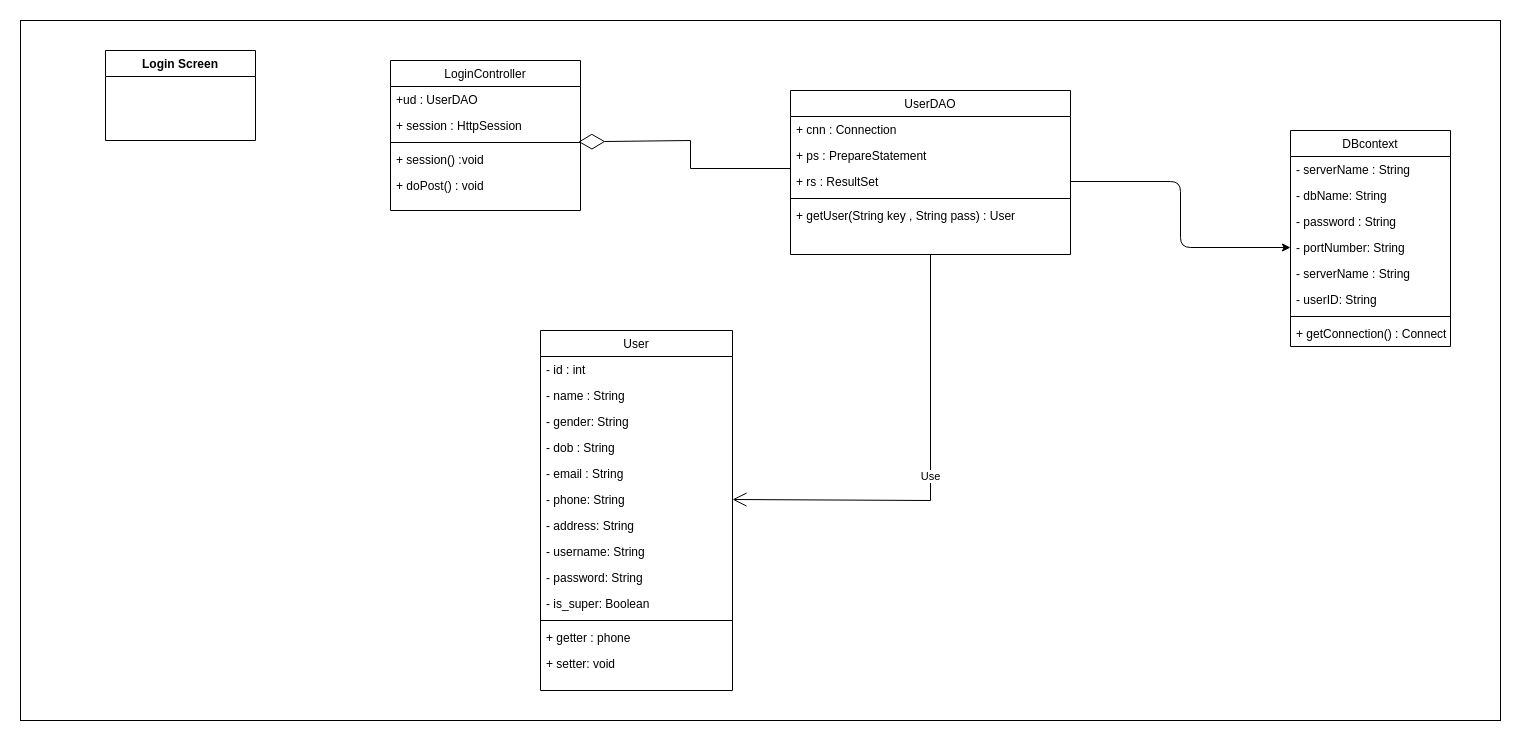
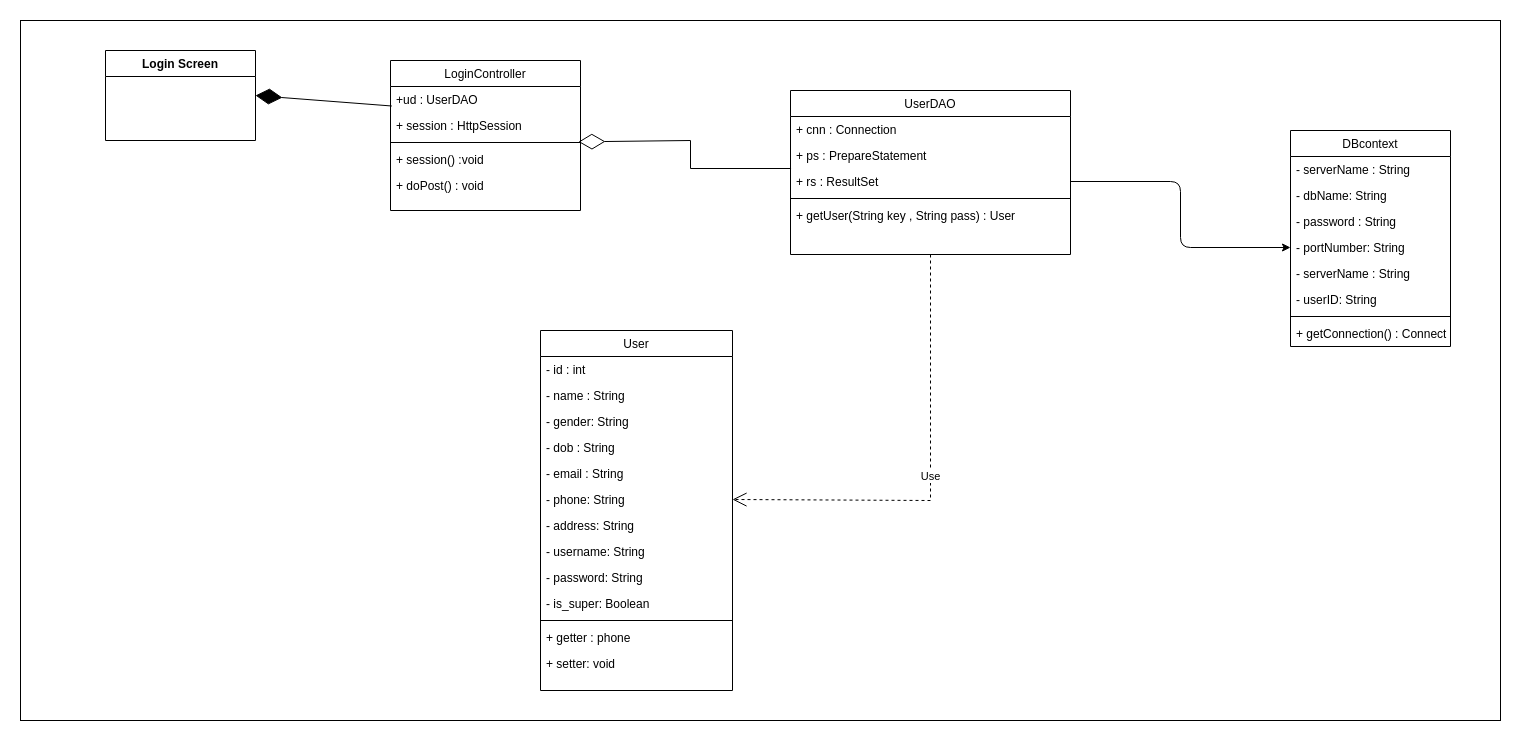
+ <mxCell id="40" value="" style="endArrow=diamondThin;endFill=1;endSize=24;html=1;rounded=0;entryX=1;entryY=0.5;entryDx=0;entryDy=0;exitX=0.007;exitY=0.75;exitDx=0;exitDy=0;exitPerimeter=0;" parent="1" source="35" target="33" edge="1"><mxGeometry width="160" relative="1" as="geometry"><mxPoint x="230" y="290" as="sourcePoint" /><mxPoint x="390" y="290" as="targetPoint" /></mxGeometry></mxCell>
- <mxCell id="41" value="Use" style="endArrow=open;endSize=12;dashed=0;html=1;rounded=0;entryX=1;entryY=0.5;entryDx=0;entryDy=0;exitX=0.5;exitY=1;exitDx=0;exitDy=0;" parent="1" source="3" target="24" edge="1"><mxGeometry width="160" relative="1" as="geometry"><mxPoint x="940" y="250" as="sourcePoint" /><mxPoint x="1020" y="430" as="targetPoint" /><Array as="points"><mxPoint x="930" y="500" /></Array></mxGeometry></mxCell>
+ <mxCell id="41" value="Use" style="endArrow=open;endSize=12;dashed=1;html=1;rounded=0;entryX=1;entryY=0.5;entryDx=0;entryDy=0;exitX=0.5;exitY=1;exitDx=0;exitDy=0;" parent="1" source="3" target="24" edge="1"><mxGeometry width="160" relative="1" as="geometry"><mxPoint x="940" y="250" as="sourcePoint" /><mxPoint x="1020" y="430" as="targetPoint" /><Array as="points"><mxPoint x="930" y="500" /></Array></mxGeometry></mxCell>
